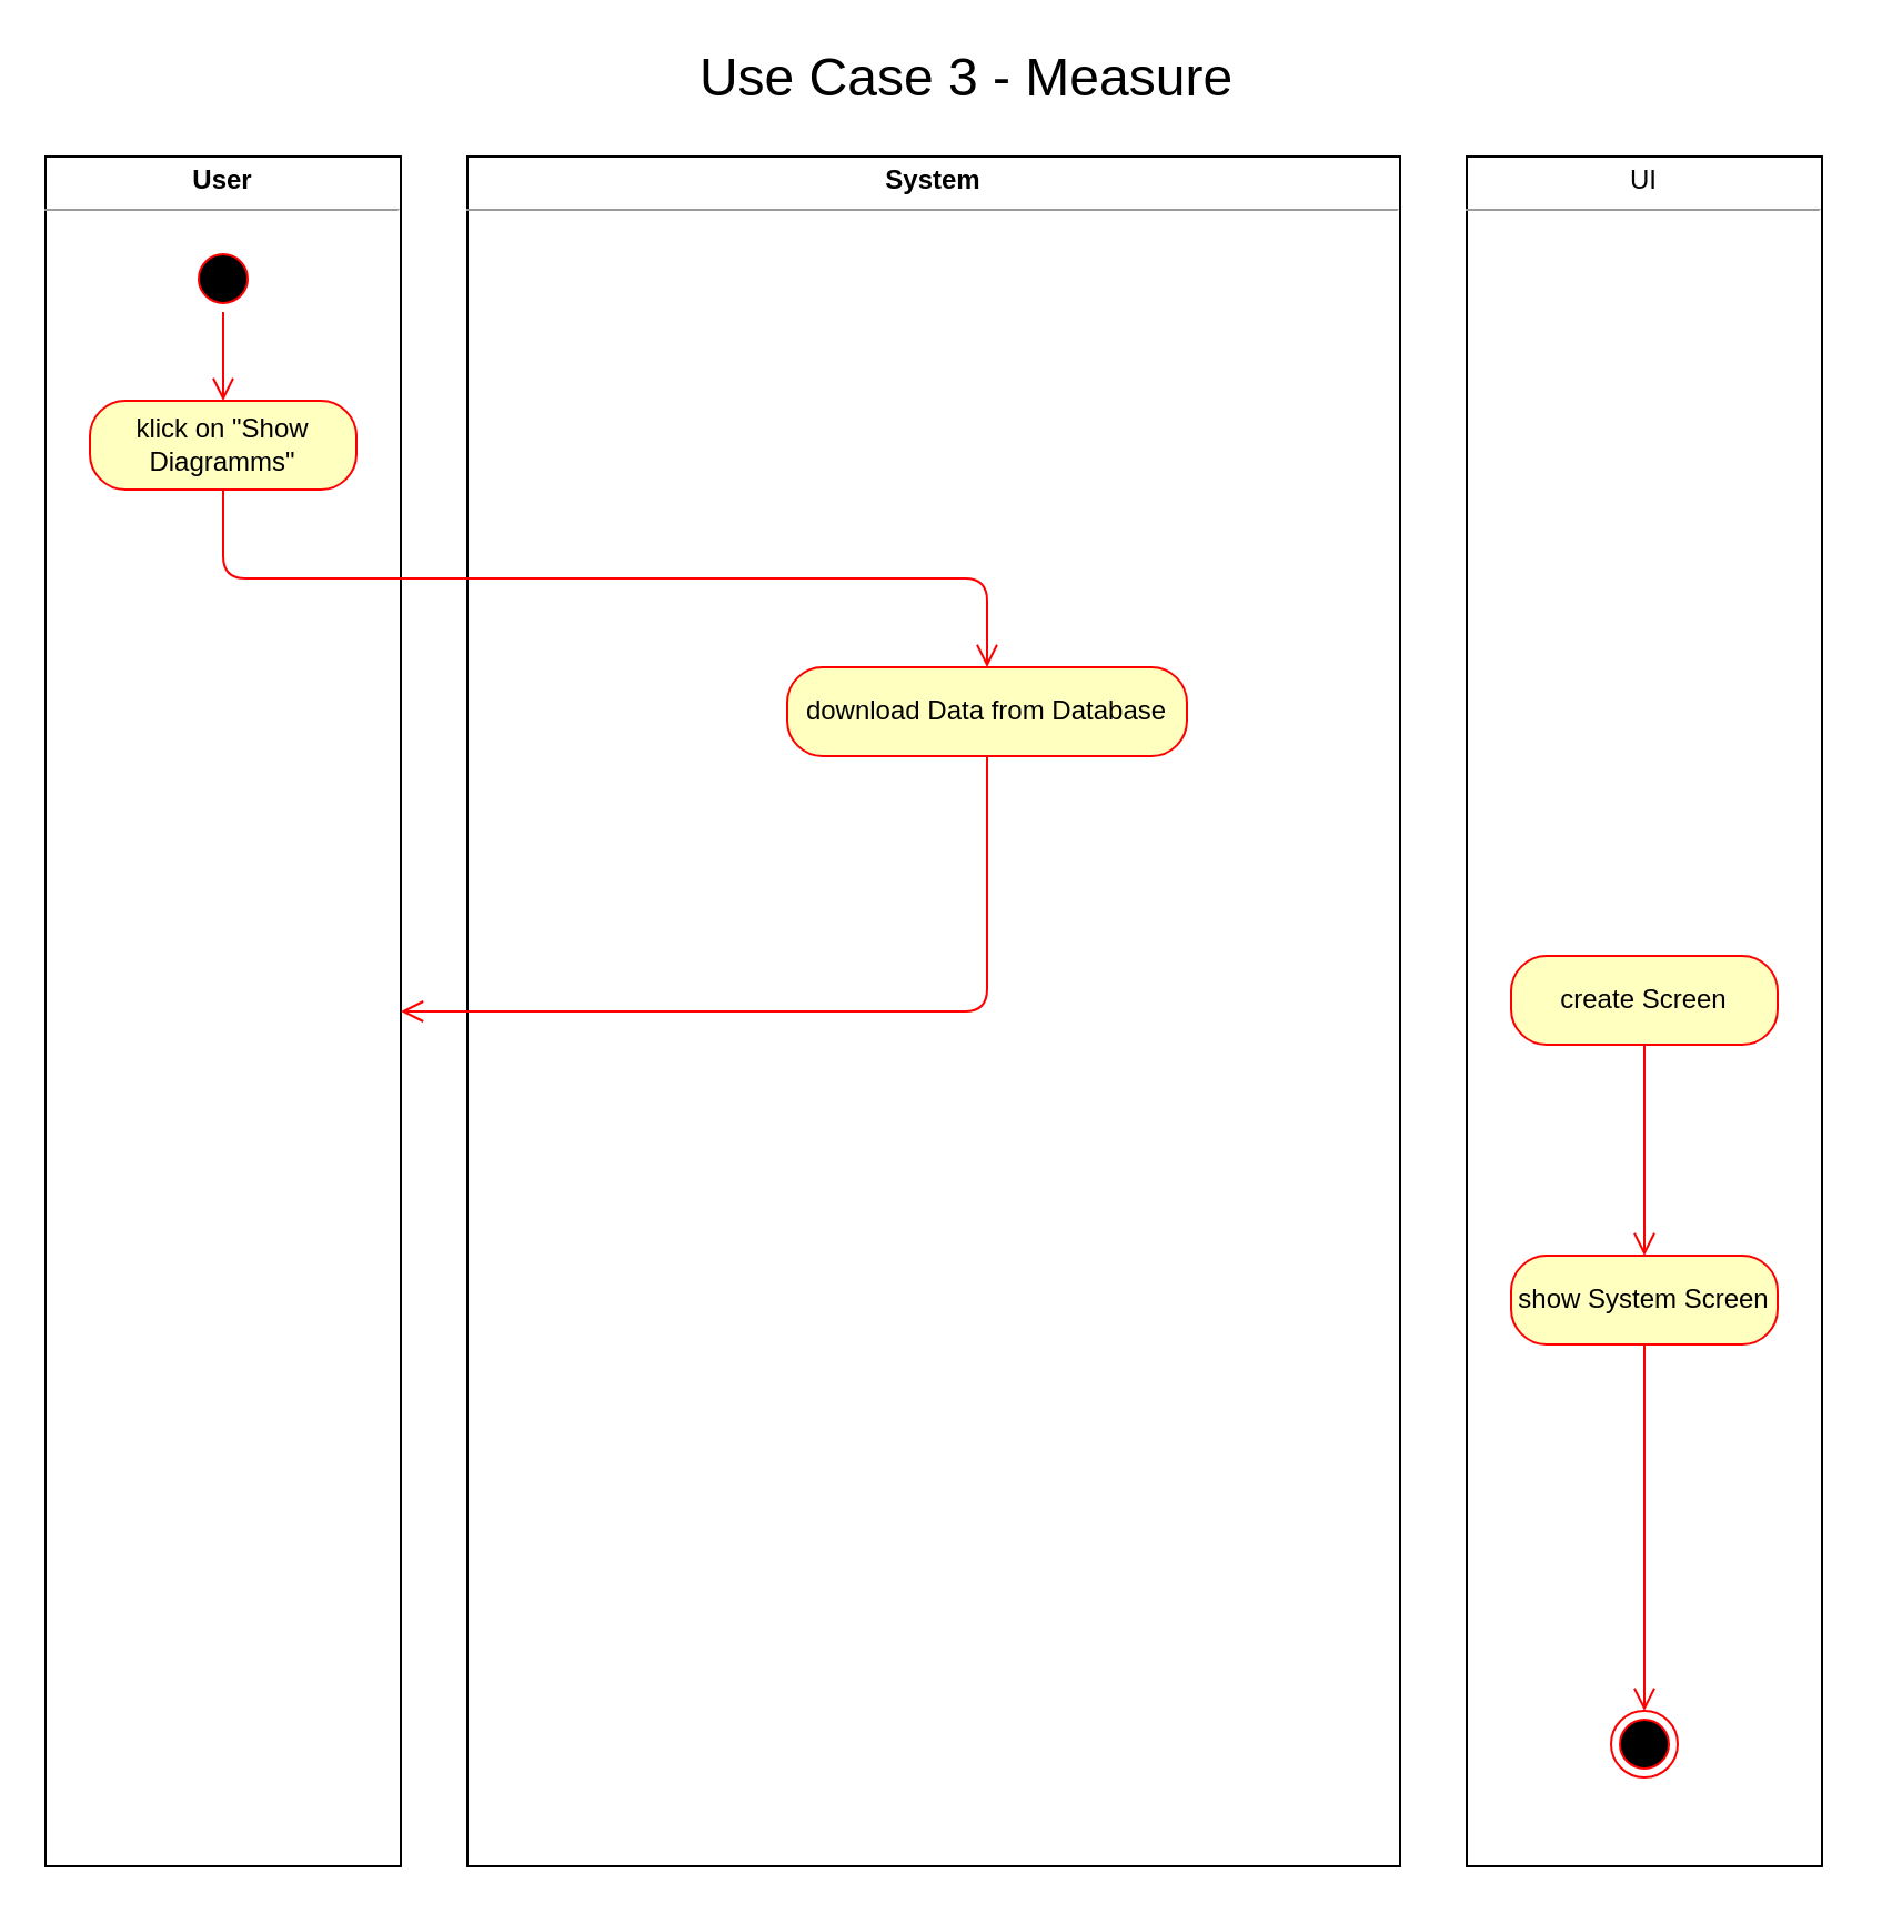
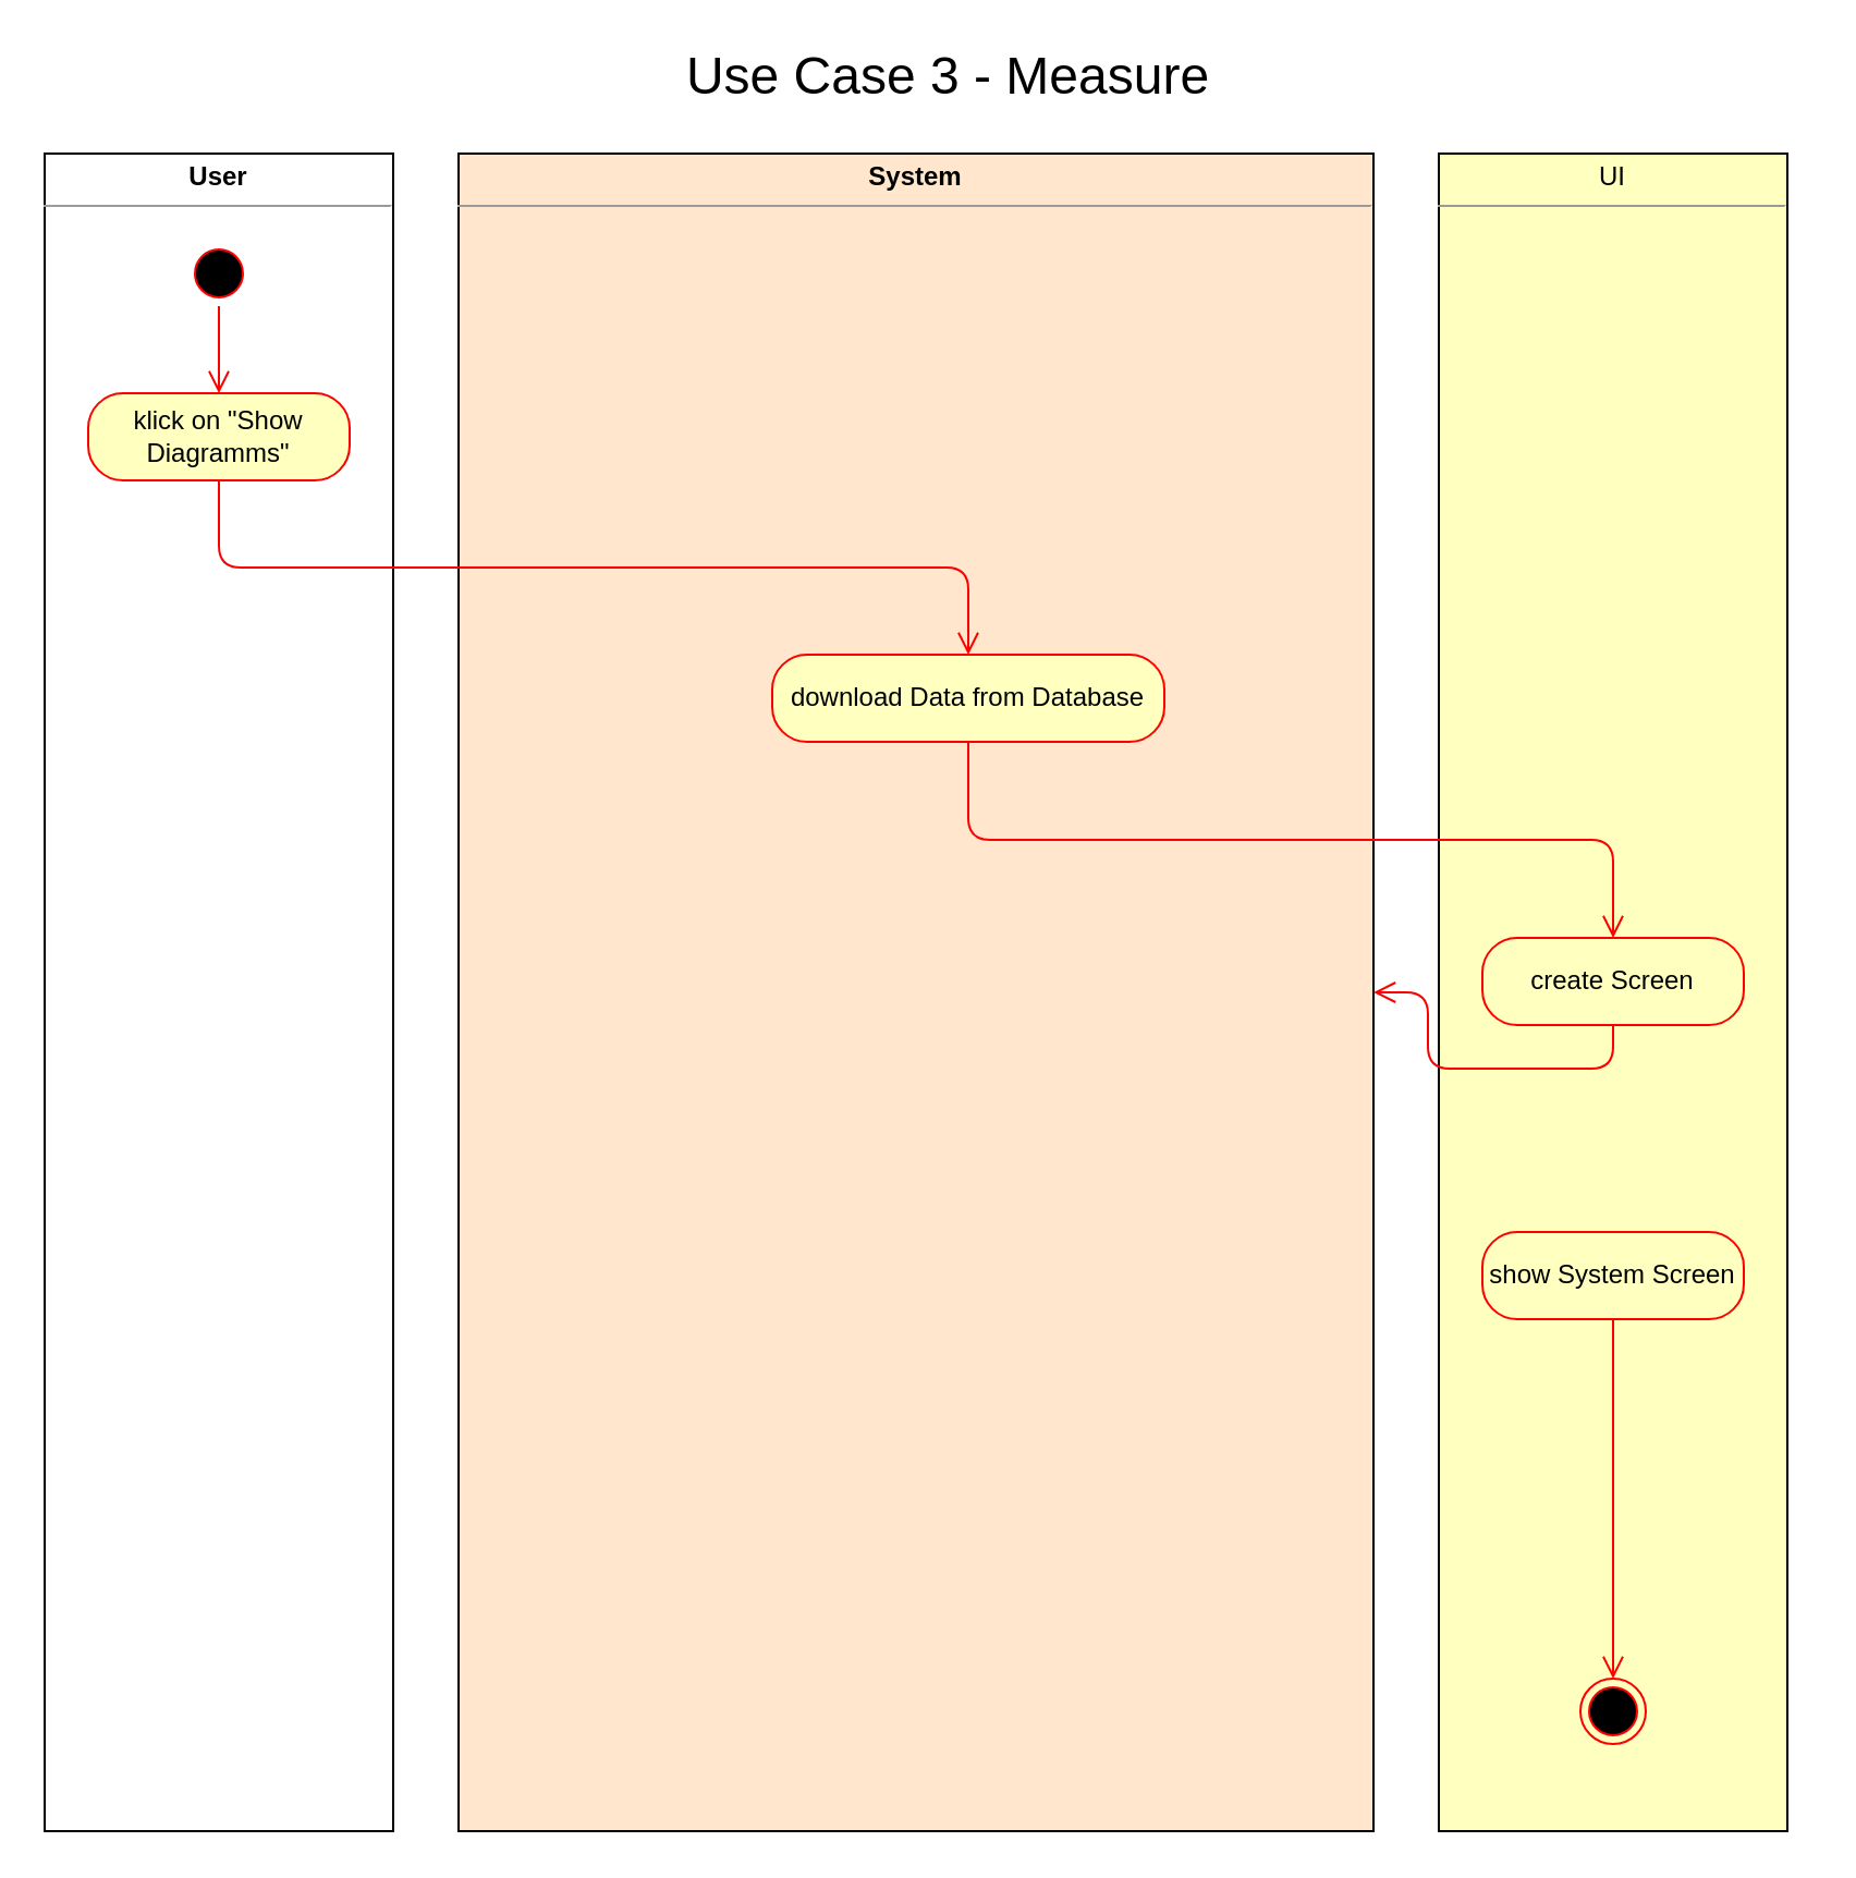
- <mxCell id="3" value="&lt;p style=&quot;margin: 4px 0px 0px&quot; align=&quot;center&quot;&gt;UI&lt;br&gt;&lt;/p&gt;&lt;hr size=&quot;1&quot; align=&quot;center&quot;&gt;&lt;div style=&quot;height: 2px&quot; align=&quot;center&quot;&gt;&lt;/div&gt;" style="verticalAlign=top;align=center;overflow=fill;fontSize=12;fontFamily=Helvetica;html=1;" parent="1" vertex="1"><mxGeometry x="660" y="70" width="160" height="770" as="geometry" /></mxCell>
+ <mxCell id="3" value="&lt;p style=&quot;margin: 4px 0px 0px&quot; align=&quot;center&quot;&gt;UI&lt;br&gt;&lt;/p&gt;&lt;hr size=&quot;1&quot; align=&quot;center&quot;&gt;&lt;div style=&quot;height: 2px&quot; align=&quot;center&quot;&gt;&lt;/div&gt;" style="verticalAlign=top;align=center;overflow=fill;fontSize=12;fontFamily=Helvetica;html=1;fillColor=#ffffc0;" parent="1" vertex="1"><mxGeometry x="660" y="70" width="160" height="770" as="geometry" /></mxCell>
- <mxCell id="18" style="edgeStyle=orthogonalEdgeStyle;orthogonalLoop=1;jettySize=auto;html=1;endArrow=open;endSize=8;strokeColor=#ff0000;exitX=0.5;exitY=1;exitDx=0;exitDy=0;" edge="1" parent="1" source="13" target="2"><mxGeometry relative="1" as="geometry"><mxPoint x="414" y="310" as="sourcePoint" /><mxPoint x="740" y="700" as="targetPoint" /></mxGeometry></mxCell>
+ <mxCell id="18" style="edgeStyle=orthogonalEdgeStyle;orthogonalLoop=1;jettySize=auto;html=1;endArrow=open;endSize=8;strokeColor=#ff0000;exitX=0.5;exitY=1;exitDx=0;exitDy=0;" edge="1" parent="1" source="13" target="17"><mxGeometry relative="1" as="geometry"><mxPoint x="414" y="310" as="sourcePoint" /><mxPoint x="740" y="700" as="targetPoint" /></mxGeometry></mxCell>
- <mxCell id="4" value="&lt;p style=&quot;margin: 4px 0px 0px&quot; align=&quot;center&quot;&gt;&lt;b&gt;System&lt;br&gt;&lt;/b&gt;&lt;/p&gt;&lt;hr size=&quot;1&quot; align=&quot;center&quot;&gt;&lt;div style=&quot;height: 2px&quot; align=&quot;center&quot;&gt;&lt;/div&gt;" style="verticalAlign=top;align=center;overflow=fill;fontSize=12;fontFamily=Helvetica;html=1;" parent="1" vertex="1"><mxGeometry x="210" y="70" width="420" height="770" as="geometry" /></mxCell>
+ <mxCell id="4" value="&lt;p style=&quot;margin: 4px 0px 0px&quot; align=&quot;center&quot;&gt;&lt;b&gt;System&lt;br&gt;&lt;/b&gt;&lt;/p&gt;&lt;hr size=&quot;1&quot; align=&quot;center&quot;&gt;&lt;div style=&quot;height: 2px&quot; align=&quot;center&quot;&gt;&lt;/div&gt;" style="verticalAlign=top;align=center;overflow=fill;fontSize=12;fontFamily=Helvetica;html=1;fillColor=#ffe6cc;" parent="1" vertex="1"><mxGeometry x="210" y="70" width="420" height="770" as="geometry" /></mxCell>
- <mxCell id="12" style="edgeStyle=orthogonalEdgeStyle;orthogonalLoop=1;jettySize=auto;html=1;endArrow=open;endSize=8;strokeColor=#ff0000;exitX=0.5;exitY=1;exitDx=0;exitDy=0;" edge="1" parent="1" source="17" target="16"><mxGeometry relative="1" as="geometry" /></mxCell>
+ <mxCell id="12" style="edgeStyle=orthogonalEdgeStyle;orthogonalLoop=1;jettySize=auto;html=1;endArrow=open;endSize=8;strokeColor=#ff0000;exitX=0.5;exitY=1;exitDx=0;exitDy=0;" edge="1" parent="1" source="17" target="4"><mxGeometry relative="1" as="geometry" /></mxCell>
